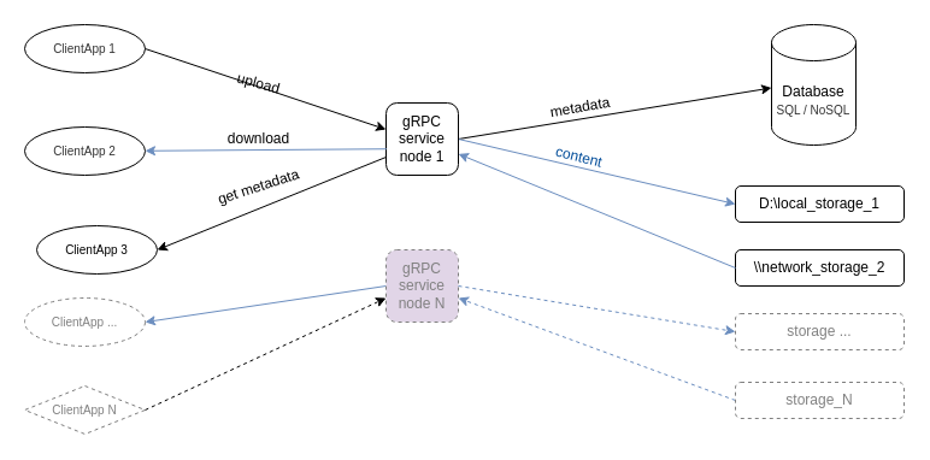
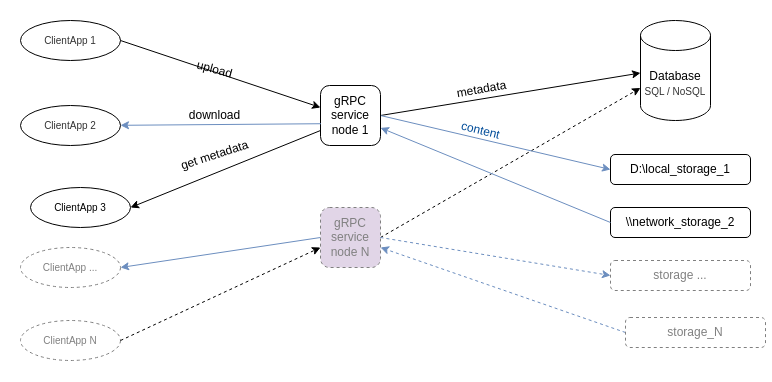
+ <mxCell id="2" style="rounded=0;orthogonalLoop=1;jettySize=auto;html=1;fontSize=10;fontColor=#333333;dashed=1;exitX=1;exitY=0.5;exitDx=0;exitDy=0;entryX=0;entryY=0;entryDx=0;entryDy=67.5;entryPerimeter=0;" edge="1" parent="1" source="12" target="3"><mxGeometry relative="1" as="geometry"><mxPoint x="590" y="127" as="targetPoint" /></mxGeometry></mxCell>
- <mxCell id="16" value="&lt;font color=&quot;#808080&quot;&gt;storage_N&lt;/font&gt;" style="rounded=1;whiteSpace=wrap;html=1;dashed=1;strokeColor=#808080;" vertex="1" parent="1"><mxGeometry x="610" y="317" width="140" height="30" as="geometry" /></mxCell>
+ <mxCell id="16" value="&lt;font color=&quot;#808080&quot;&gt;storage_N&lt;/font&gt;" style="rounded=1;whiteSpace=wrap;html=1;dashed=1;strokeColor=#808080;" vertex="1" parent="1"><mxGeometry x="625" y="317" width="140" height="30" as="geometry" /></mxCell>
- <mxCell id="23" value="&lt;font color=&quot;#808080&quot;&gt;ClientApp N&lt;/font&gt;" style="rhombus;whiteSpace=wrap;html=1;align=center;shadow=0;glass=0;labelBackgroundColor=none;sketch=0;fontSize=10;fontColor=#333333;strokeColor=#808080;fillColor=none;gradientColor=none;dashed=1;" vertex="1" parent="1"><mxGeometry x="20" y="320" width="100" height="40" as="geometry" /></mxCell>
+ <mxCell id="23" value="&lt;font color=&quot;#808080&quot;&gt;ClientApp N&lt;/font&gt;" style="ellipse;whiteSpace=wrap;html=1;align=center;rounded=1;shadow=0;glass=0;labelBackgroundColor=none;sketch=0;fontSize=10;fontColor=#333333;strokeColor=#808080;fillColor=none;gradientColor=none;dashed=1;" vertex="1" parent="1"><mxGeometry x="20" y="320" width="100" height="40" as="geometry" /></mxCell>
